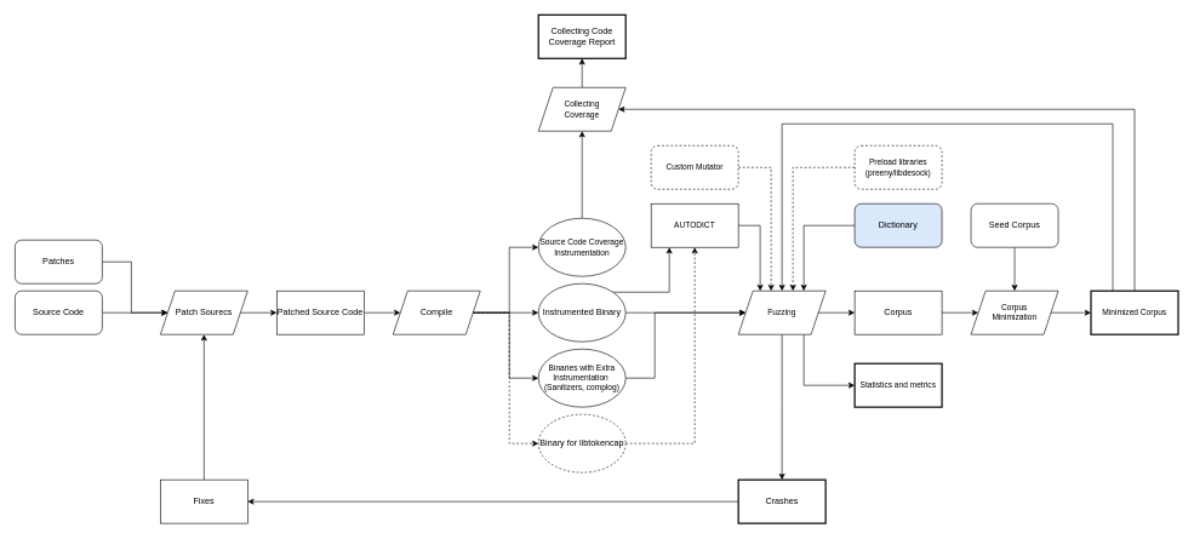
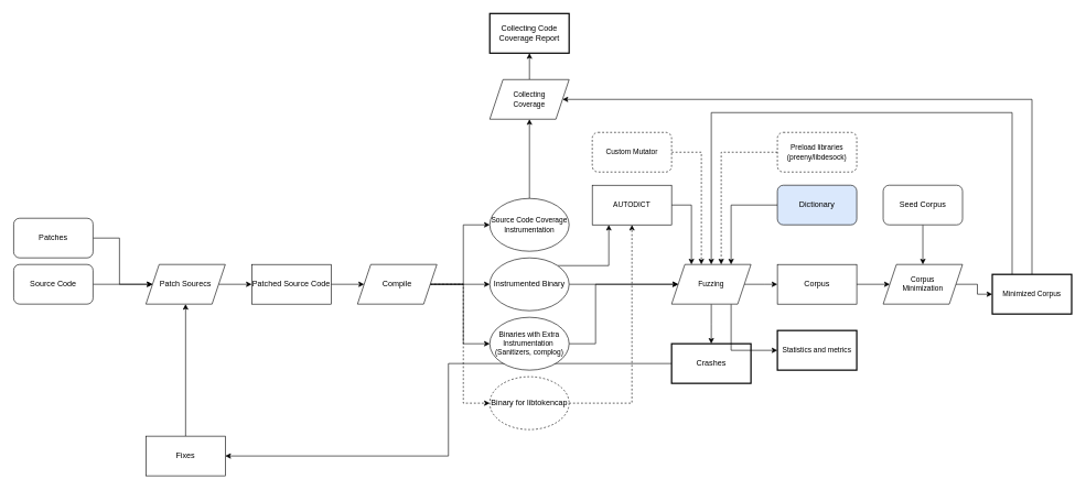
- <mxCell id="41" value="Minimized Corpus" style="whiteSpace=wrap;html=1;fontSize=11;rounded=0;shadow=0;glass=0;strokeWidth=2;" vertex="1" parent="1"><mxGeometry x="1500" y="400" width="120" height="60" as="geometry" /></mxCell>
+ <mxCell id="41" value="Minimized Corpus" style="whiteSpace=wrap;html=1;fontSize=11;rounded=0;shadow=0;glass=0;strokeWidth=2;" vertex="1" parent="1"><mxGeometry x="1500" y="415" width="120" height="60" as="geometry" /></mxCell>
- <mxCell id="7" value="Crashes" style="whiteSpace=wrap;html=1;strokeWidth=2;" vertex="1" parent="1"><mxGeometry x="1015" y="660" width="120" height="60" as="geometry" /></mxCell>
+ <mxCell id="7" value="Crashes" style="whiteSpace=wrap;html=1;strokeWidth=2;" vertex="1" parent="1"><mxGeometry x="1015" y="520" width="120" height="60" as="geometry" /></mxCell>
